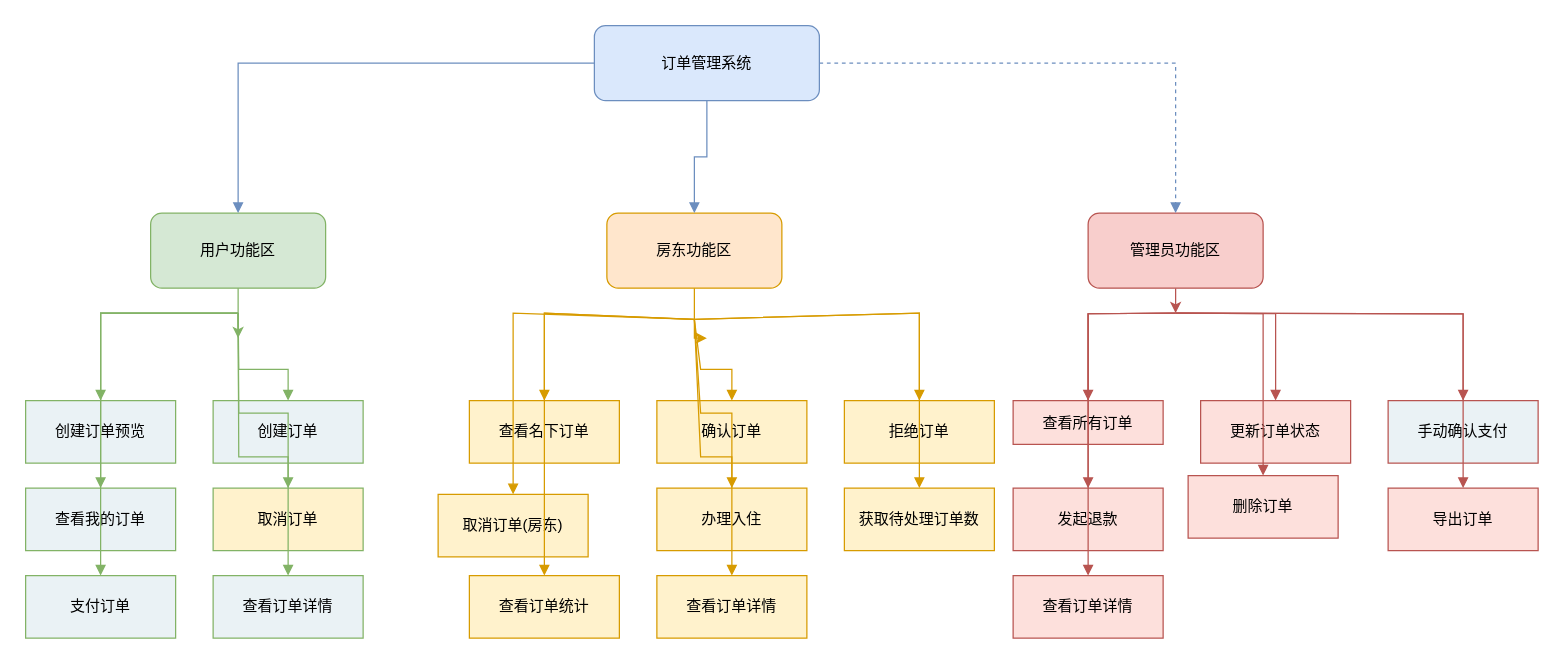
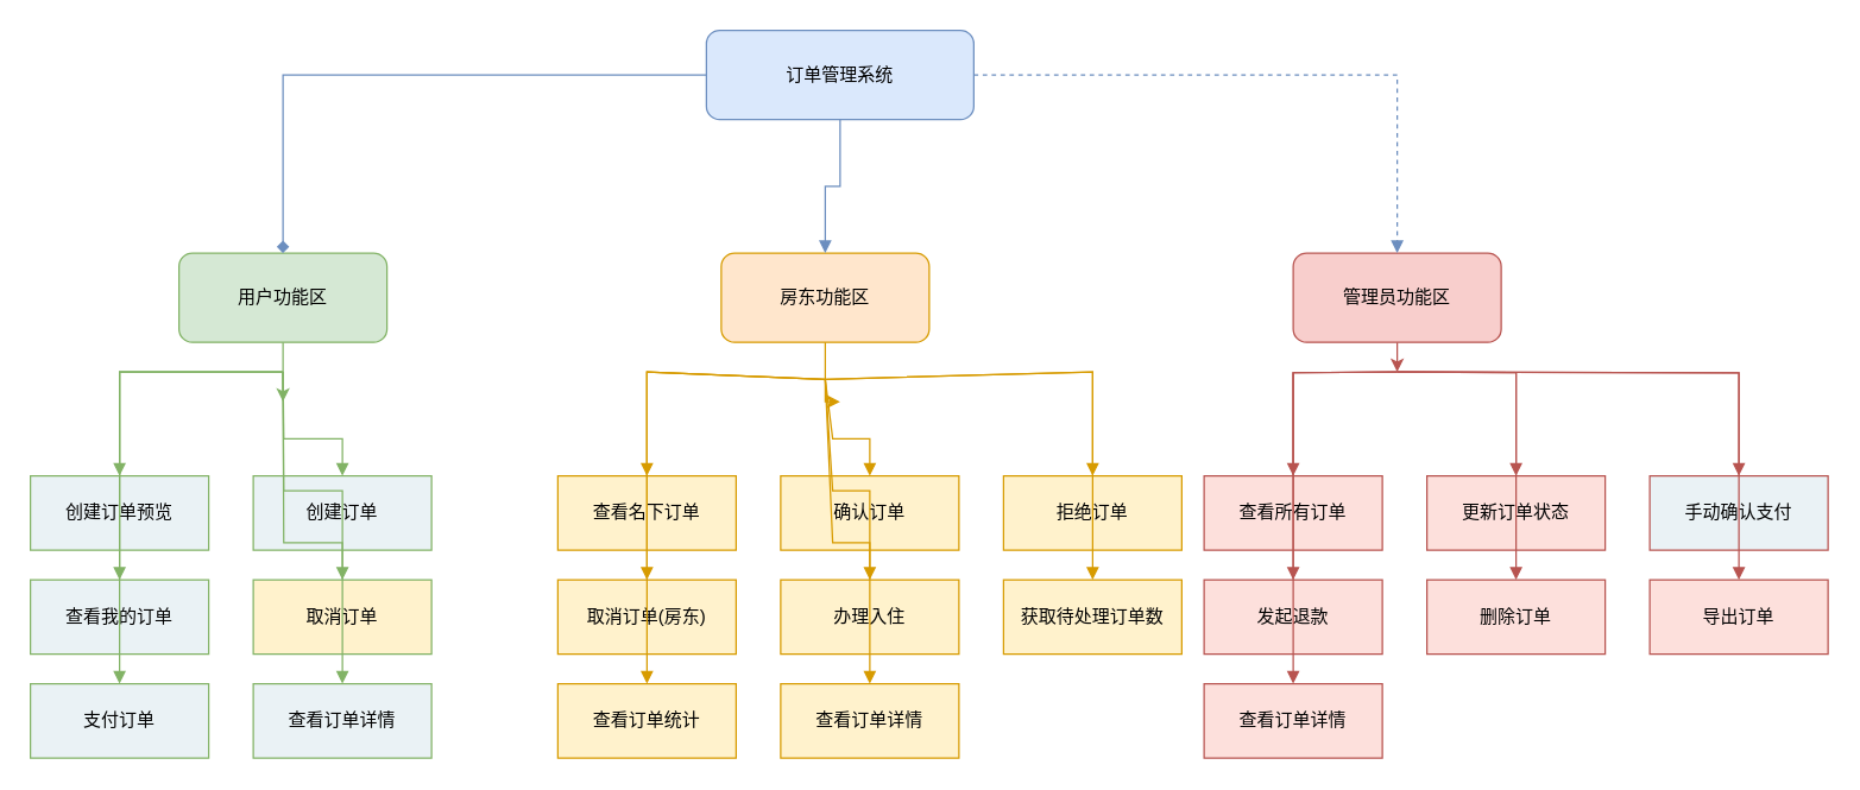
- <mxCell id="7" value="" style="edgeStyle=orthogonalEdgeStyle;rounded=0;orthogonalLoop=1;jettySize=auto;html=1;endArrow=block;endFill=1;strokeColor=#6c8ebf;entryX=0.5;entryY=0;entryDx=0;entryDy=0;" parent="1" source="2" target="3" edge="1"><mxGeometry relative="1" as="geometry" /></mxCell>
+ <mxCell id="7" value="" style="edgeStyle=orthogonalEdgeStyle;rounded=0;orthogonalLoop=1;jettySize=auto;html=1;endArrow=diamond;endFill=1;strokeColor=#6c8ebf;entryX=0.5;entryY=0;entryDx=0;entryDy=0;" parent="1" source="2" target="3" edge="1"><mxGeometry relative="1" as="geometry" /></mxCell>
- <mxCell id="40" value="查看所有订单" style="whiteSpace=wrap;html=1;rounded=0;fillColor=#fde0dc;strokeColor=#b85450;" parent="1" vertex="1"><mxGeometry x="810" y="320" width="120" height="35" as="geometry" /></mxCell>
+ <mxCell id="40" value="查看所有订单" style="whiteSpace=wrap;html=1;rounded=0;fillColor=#fde0dc;strokeColor=#b85450;" parent="1" vertex="1"><mxGeometry x="810" y="320" width="120" height="50" as="geometry" /></mxCell>
- <mxCell id="44" value="删除订单" style="whiteSpace=wrap;html=1;rounded=0;fillColor=#fde0dc;strokeColor=#b85450;" parent="1" vertex="1"><mxGeometry x="950" y="380" width="120" height="50" as="geometry" /></mxCell>
+ <mxCell id="44" value="删除订单" style="whiteSpace=wrap;html=1;rounded=0;fillColor=#fde0dc;strokeColor=#b85450;" parent="1" vertex="1"><mxGeometry x="960" y="390" width="120" height="50" as="geometry" /></mxCell>
- <mxCell id="26" value="取消订单(房东)" style="whiteSpace=wrap;html=1;rounded=0;fillColor=#fff2cc;strokeColor=#d79b00;" parent="1" vertex="1"><mxGeometry x="350" y="395" width="120" height="50" as="geometry" /></mxCell>
+ <mxCell id="26" value="取消订单(房东)" style="whiteSpace=wrap;html=1;rounded=0;fillColor=#fff2cc;strokeColor=#d79b00;" parent="1" vertex="1"><mxGeometry x="375" y="390" width="120" height="50" as="geometry" /></mxCell>
